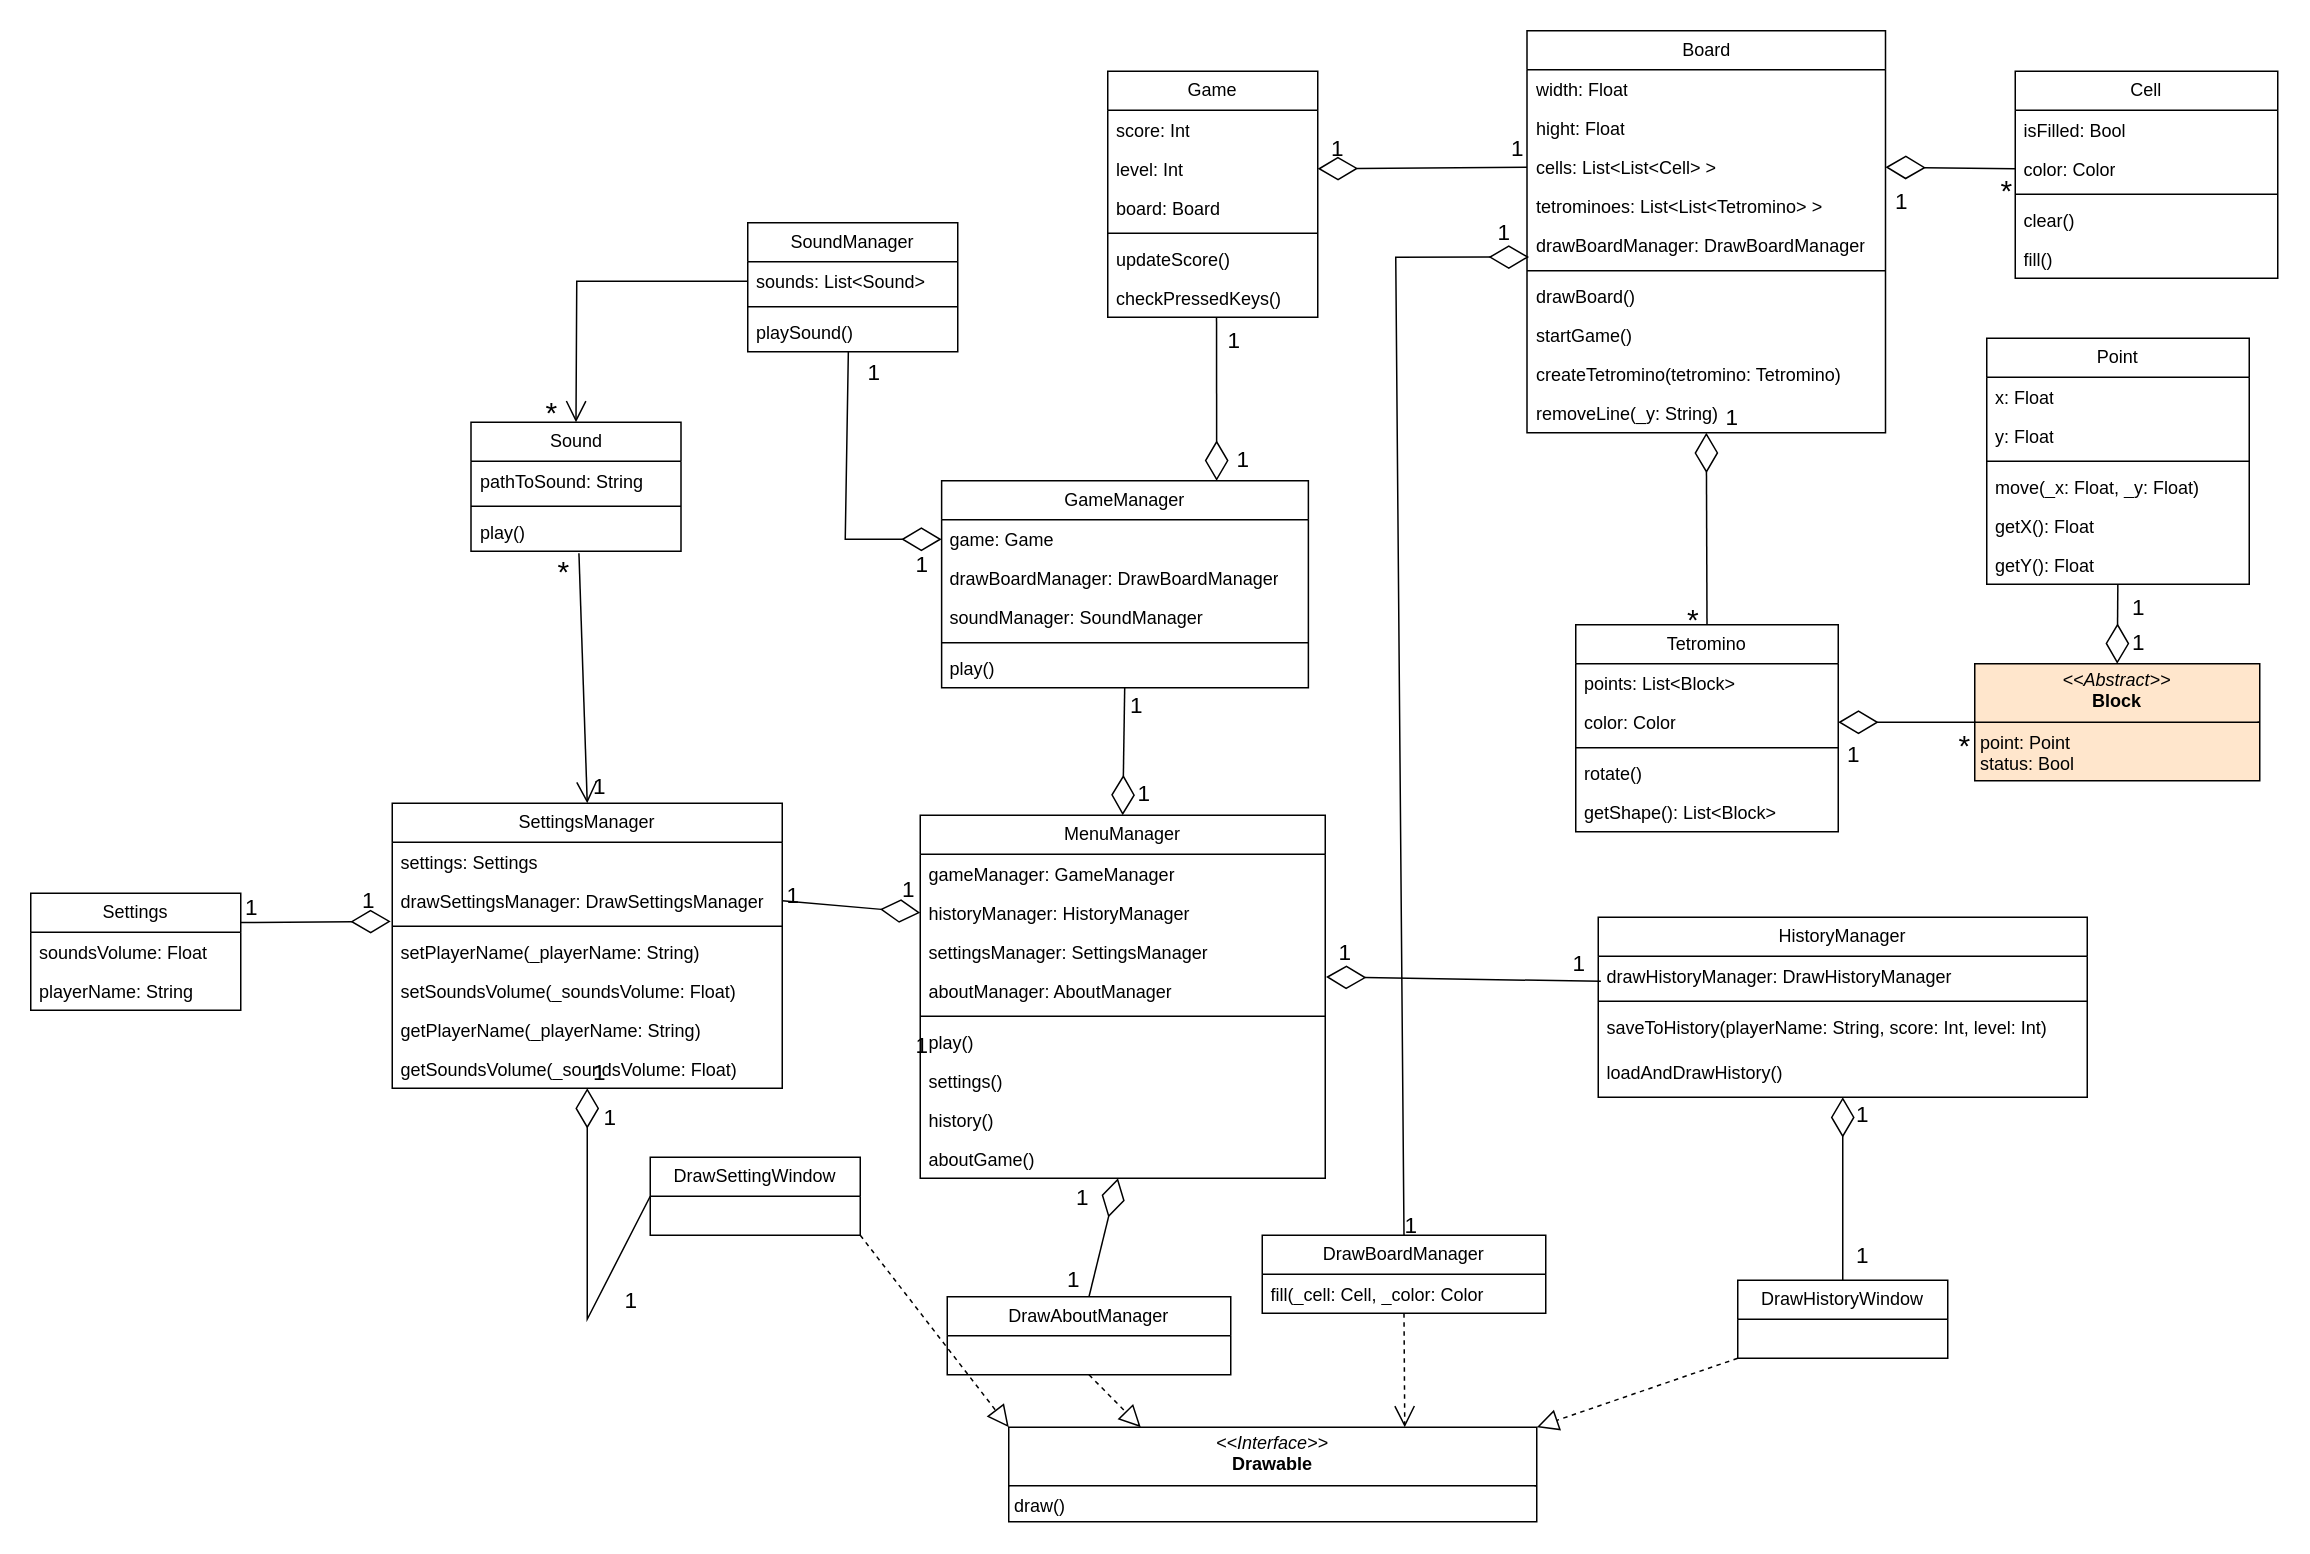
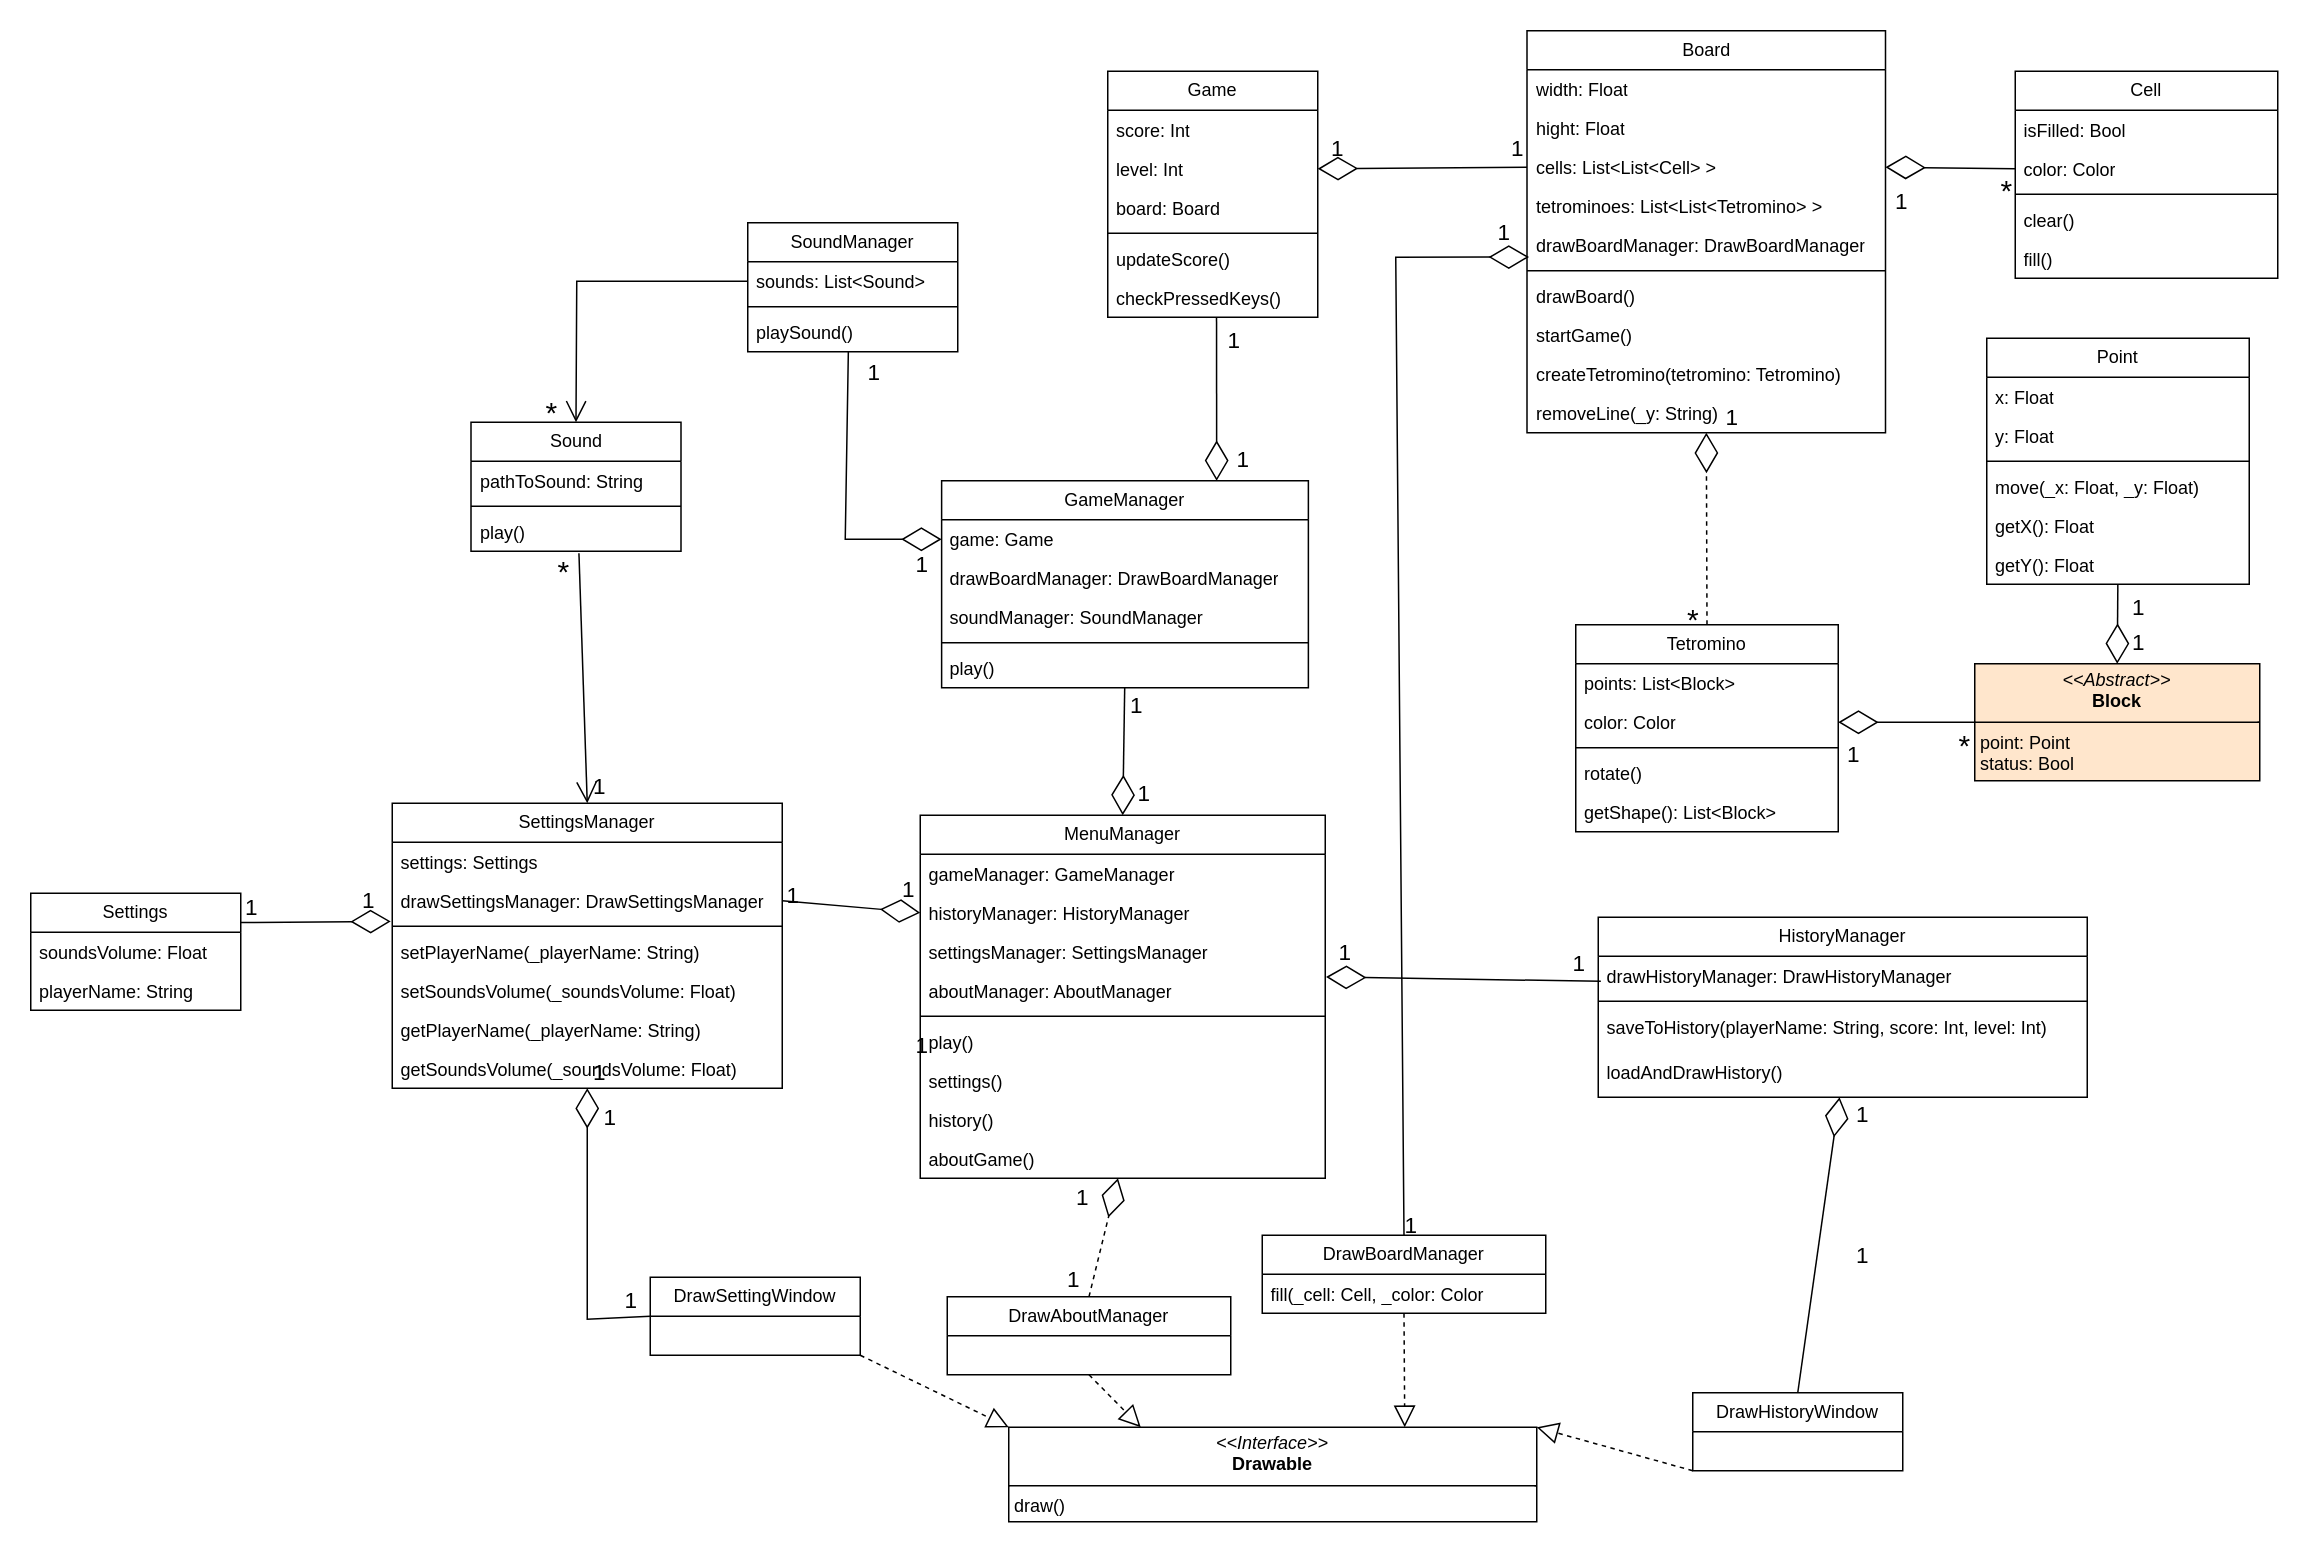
- <mxCell id="88" value="" style="endArrow=diamondThin;endFill=0;endSize=24;html=1;rounded=0;exitX=0.5;exitY=0;exitDx=0;exitDy=0;" parent="1" source="63" target="25" edge="1"><mxGeometry width="160" relative="1" as="geometry"><mxPoint x="1153" y="480" as="sourcePoint" /><mxPoint x="1021" y="481" as="targetPoint" /></mxGeometry></mxCell>
+ <mxCell id="88" value="" style="endArrow=diamondThin;endFill=0;endSize=24;html=1;rounded=0;exitX=0.5;exitY=0;exitDx=0;exitDy=0;dashed=1;" parent="1" source="63" target="25" edge="1"><mxGeometry width="160" relative="1" as="geometry"><mxPoint x="1153" y="480" as="sourcePoint" /><mxPoint x="1021" y="481" as="targetPoint" /></mxGeometry></mxCell>
- <mxCell id="76" value="DrawSettingWindow" style="swimlane;fontStyle=0;childLayout=stackLayout;horizontal=1;startSize=26;fillColor=none;horizontalStack=0;resizeParent=1;resizeParentMax=0;resizeLast=0;collapsible=1;marginBottom=0;whiteSpace=wrap;html=1;" parent="1" vertex="1"><mxGeometry x="433" y="771" width="140" height="52" as="geometry"><mxRectangle x="260" y="53" width="115" height="26" as="alternateBounds" /></mxGeometry></mxCell>
+ <mxCell id="76" value="DrawSettingWindow" style="swimlane;fontStyle=0;childLayout=stackLayout;horizontal=1;startSize=26;fillColor=none;horizontalStack=0;resizeParent=1;resizeParentMax=0;resizeLast=0;collapsible=1;marginBottom=0;whiteSpace=wrap;html=1;" parent="1" vertex="1"><mxGeometry x="433" y="851" width="140" height="52" as="geometry"><mxRectangle x="260" y="53" width="115" height="26" as="alternateBounds" /></mxGeometry></mxCell>
- <mxCell id="139" value="" style="endArrow=diamondThin;endFill=0;endSize=24;html=1;rounded=0;exitX=0.5;exitY=0;exitDx=0;exitDy=0;" edge="1" parent="1" source="137" target="40"><mxGeometry width="160" relative="1" as="geometry"><mxPoint x="531" y="610" as="sourcePoint" /><mxPoint x="623" y="618" as="targetPoint" /><Array as="points" /></mxGeometry></mxCell>
+ <mxCell id="139" value="" style="endArrow=diamondThin;endFill=0;endSize=24;html=1;rounded=0;exitX=0.5;exitY=0;exitDx=0;exitDy=0;dashed=1;" edge="1" parent="1" source="137" target="40"><mxGeometry width="160" relative="1" as="geometry"><mxPoint x="531" y="610" as="sourcePoint" /><mxPoint x="623" y="618" as="targetPoint" /><Array as="points" /></mxGeometry></mxCell>
- <mxCell id="77" value="DrawHistoryWindow" style="swimlane;fontStyle=0;childLayout=stackLayout;horizontal=1;startSize=26;fillColor=none;horizontalStack=0;resizeParent=1;resizeParentMax=0;resizeLast=0;collapsible=1;marginBottom=0;whiteSpace=wrap;html=1;" parent="1" vertex="1"><mxGeometry x="1158" y="853" width="140" height="52" as="geometry"><mxRectangle x="260" y="53" width="115" height="26" as="alternateBounds" /></mxGeometry></mxCell>
+ <mxCell id="77" value="DrawHistoryWindow" style="swimlane;fontStyle=0;childLayout=stackLayout;horizontal=1;startSize=26;fillColor=none;horizontalStack=0;resizeParent=1;resizeParentMax=0;resizeLast=0;collapsible=1;marginBottom=0;whiteSpace=wrap;html=1;" parent="1" vertex="1"><mxGeometry x="1128" y="928" width="140" height="52" as="geometry"><mxRectangle x="260" y="53" width="115" height="26" as="alternateBounds" /></mxGeometry></mxCell>
- <mxCell id="80" value="" style="endArrow=open;dashed=1;endFill=0;endSize=12;html=1;rounded=0;exitX=0.5;exitY=1;exitDx=0;exitDy=0;entryX=0.75;entryY=0;entryDx=0;entryDy=0;" parent="1" source="57" target="78" edge="1"><mxGeometry width="160" relative="1" as="geometry"><mxPoint x="965" y="1008" as="sourcePoint" /><mxPoint x="1125" y="1008" as="targetPoint" /></mxGeometry></mxCell>
+ <mxCell id="80" value="" style="endArrow=block;dashed=1;endFill=0;endSize=12;html=1;rounded=0;exitX=0.5;exitY=1;exitDx=0;exitDy=0;entryX=0.75;entryY=0;entryDx=0;entryDy=0;" parent="1" source="57" target="78" edge="1"><mxGeometry width="160" relative="1" as="geometry"><mxPoint x="965" y="1008" as="sourcePoint" /><mxPoint x="1125" y="1008" as="targetPoint" /></mxGeometry></mxCell>
